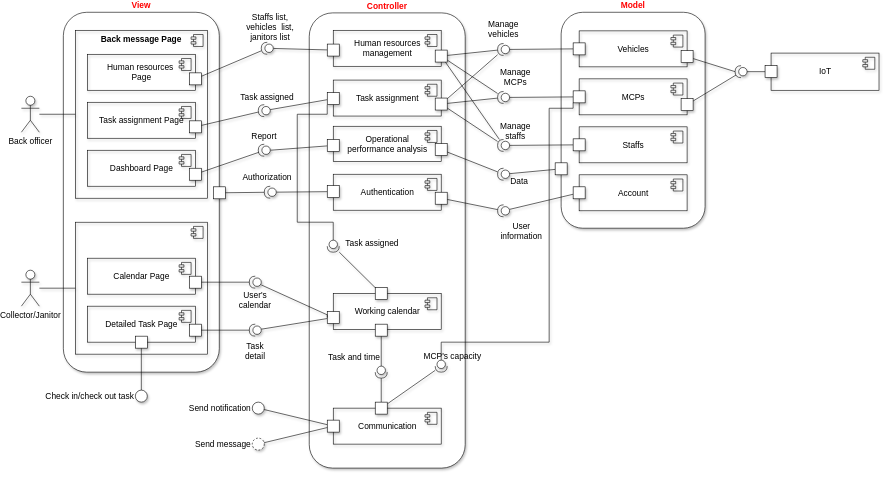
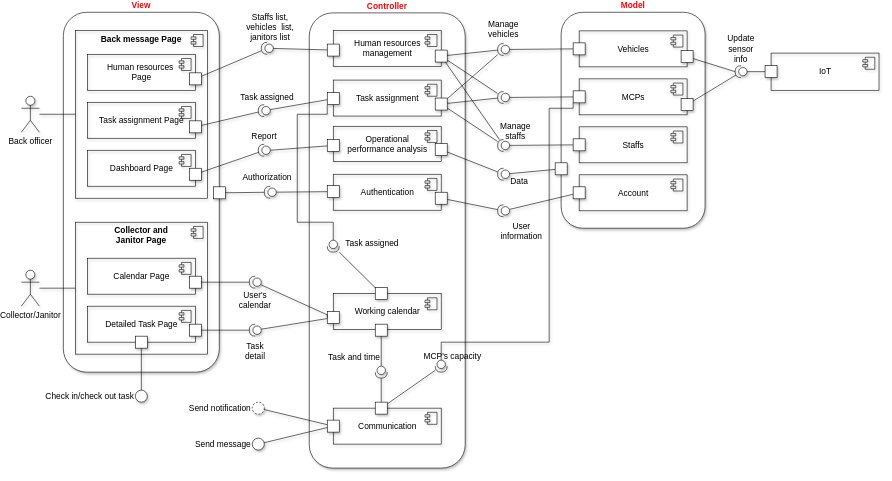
+ <mxCell id="116" value="Update sensor info" style="text;html=1;strokeColor=none;fillColor=none;align=center;verticalAlign=middle;whiteSpace=wrap;rounded=0;shadow=1;sketch=0;fontSize=14;fontColor=#000000;" vertex="1" parent="1"><mxGeometry x="1190" y="66" width="60" height="30" as="geometry" /></mxCell>
- <mxCell id="76" value="Manage MCPs" style="text;html=1;strokeColor=none;fillColor=none;align=center;verticalAlign=middle;whiteSpace=wrap;rounded=0;shadow=1;sketch=0;fontSize=14;fontColor=#000000;" vertex="1" parent="1"><mxGeometry x="814" y="113" width="60" height="30" as="geometry" /></mxCell>
+ <mxCell id="39" value="Collector and Janitor Page" style="text;html=1;strokeColor=none;fillColor=none;align=center;verticalAlign=middle;whiteSpace=wrap;rounded=0;shadow=1;sketch=0;fontSize=14;fontStyle=1" vertex="1" parent="1"><mxGeometry x="148.81" y="374.322" width="142.381" height="35.676" as="geometry" /></mxCell>
- <mxCell id="26" value="Send notification" style="ellipse;shadow=1;sketch=0;fontSize=14;fillColor=default;labelPosition=left;verticalLabelPosition=middle;align=right;verticalAlign=middle;" vertex="1" parent="1"><mxGeometry x="405" y="670" width="20" height="20" as="geometry" /></mxCell>
+ <mxCell id="26" value="Send notification" style="ellipse;shadow=1;sketch=0;fontSize=14;fillColor=default;labelPosition=left;verticalLabelPosition=middle;align=right;verticalAlign=middle;dashed=1;" vertex="1" parent="1"><mxGeometry x="405" y="670" width="20" height="20" as="geometry" /></mxCell>
- <mxCell id="27" value="Send message" style="ellipse;shadow=1;sketch=0;fontSize=14;fillColor=default;labelPosition=left;verticalLabelPosition=middle;align=right;verticalAlign=middle;dashed=1;" vertex="1" parent="1"><mxGeometry x="405" y="730" width="20" height="20" as="geometry" /></mxCell>
+ <mxCell id="27" value="Send message" style="ellipse;shadow=1;sketch=0;fontSize=14;fillColor=default;labelPosition=left;verticalLabelPosition=middle;align=right;verticalAlign=middle;" vertex="1" parent="1"><mxGeometry x="405" y="730" width="20" height="20" as="geometry" /></mxCell>
